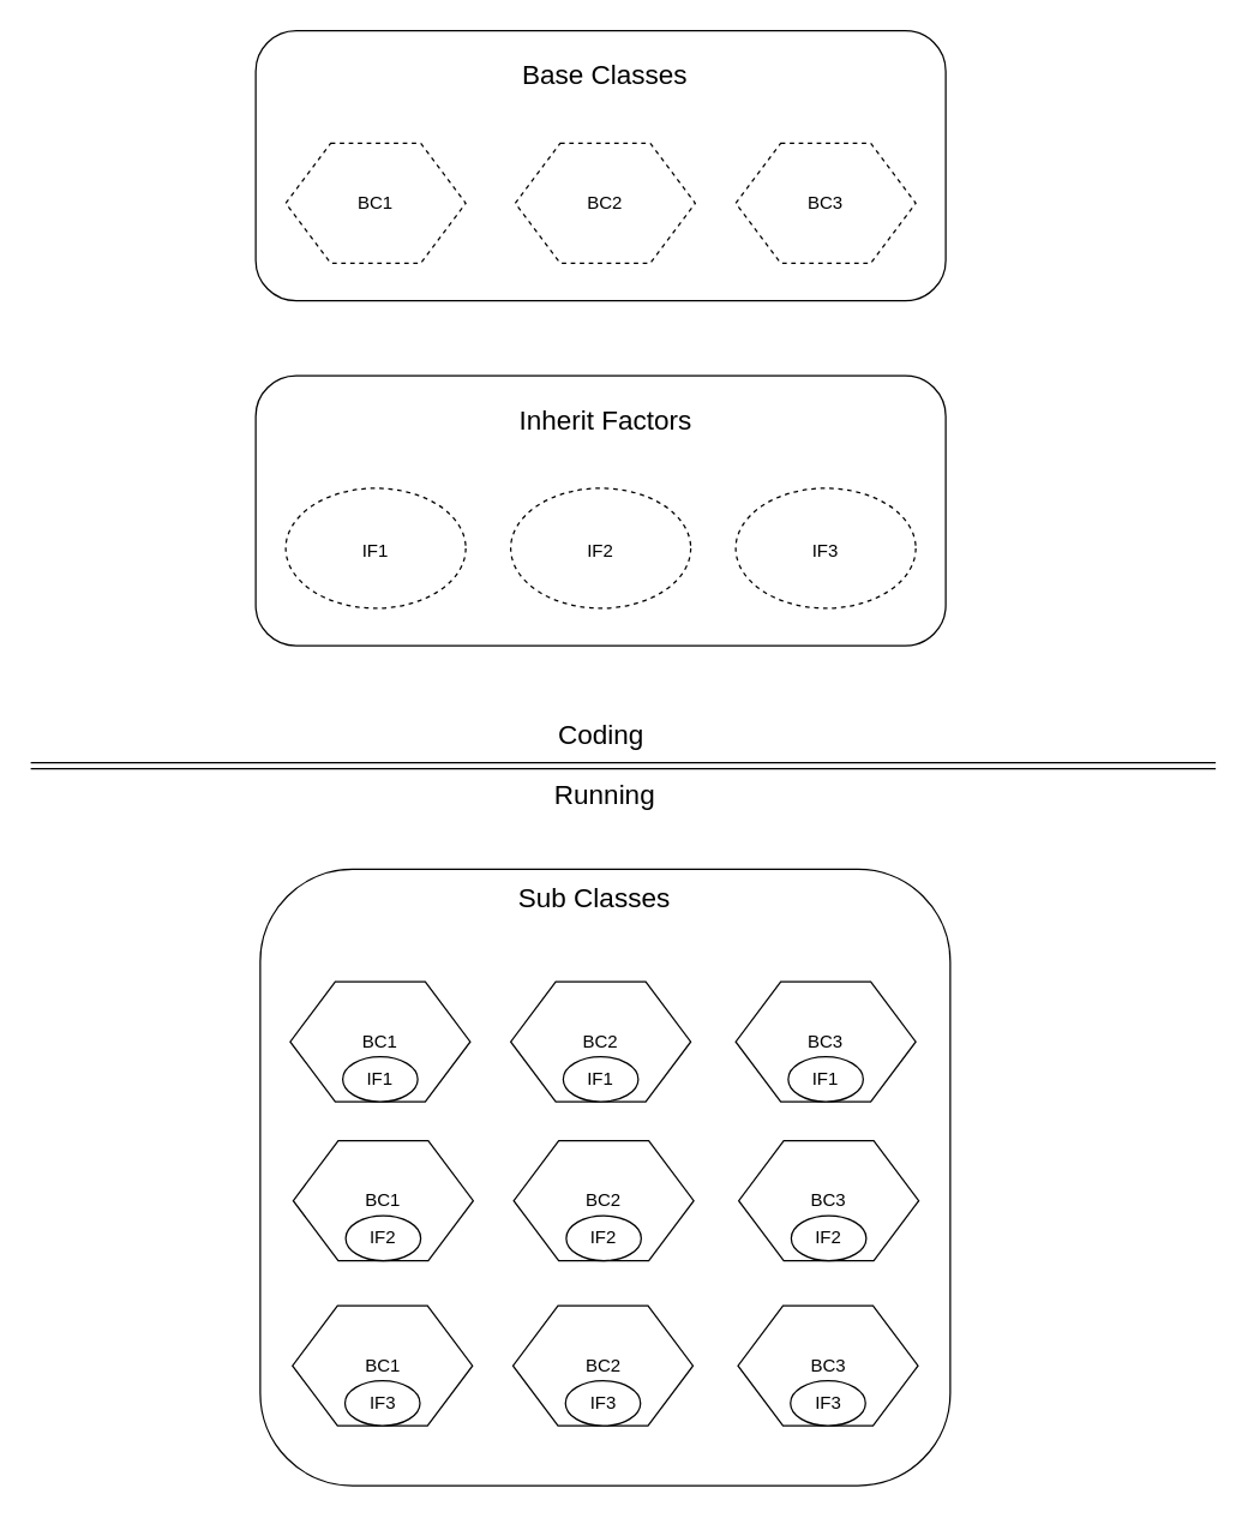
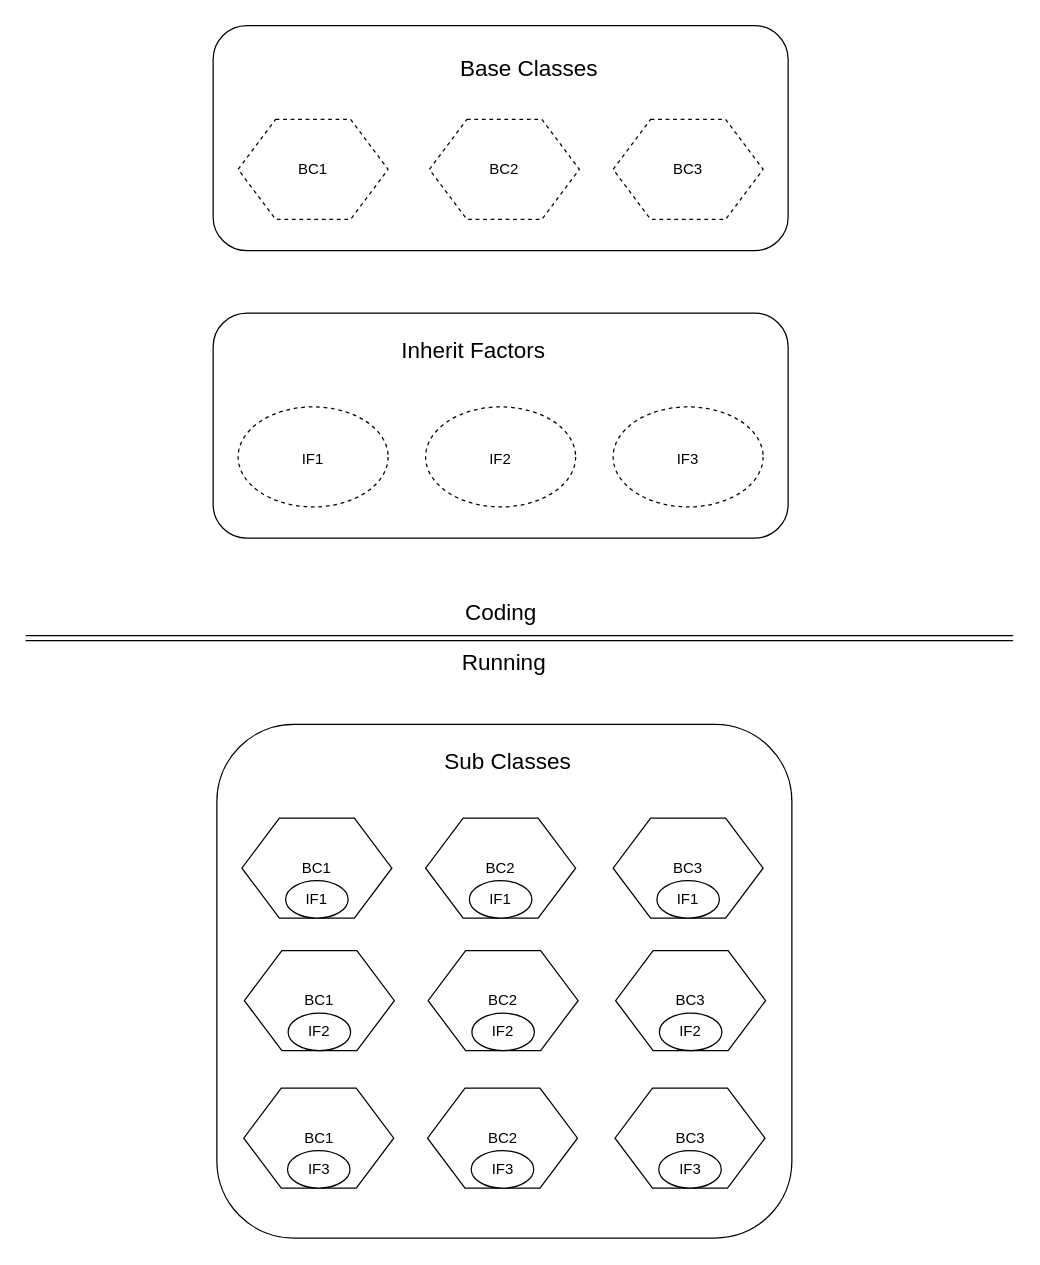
- <mxCell id="7" value="Base Classes" style="text;html=1;strokeColor=none;fillColor=none;align=center;verticalAlign=middle;whiteSpace=wrap;rounded=0;dashed=1;fontSize=18;" vertex="1" parent="1"><mxGeometry x="337" y="40" width="132" height="20" as="geometry" /></mxCell>
+ <mxCell id="7" value="Base Classes" style="text;html=1;strokeColor=none;fillColor=none;align=center;verticalAlign=middle;whiteSpace=wrap;rounded=0;dashed=1;fontSize=18;" vertex="1" parent="1"><mxGeometry x="357" y="45" width="132" height="20" as="geometry" /></mxCell>
- <mxCell id="9" value="Inherit Factors" style="text;html=1;strokeColor=none;fillColor=none;align=center;verticalAlign=middle;whiteSpace=wrap;rounded=0;dashed=1;fontSize=18;" vertex="1" parent="1"><mxGeometry x="327" y="270" width="153" height="20" as="geometry" /></mxCell>
+ <mxCell id="9" value="Inherit Factors" style="text;html=1;strokeColor=none;fillColor=none;align=center;verticalAlign=middle;whiteSpace=wrap;rounded=0;dashed=1;fontSize=18;" vertex="1" parent="1"><mxGeometry x="302" y="270" width="153" height="20" as="geometry" /></mxCell>
- <mxCell id="17" value="Sub Classes" style="text;html=1;strokeColor=none;fillColor=none;align=center;verticalAlign=middle;whiteSpace=wrap;rounded=0;dashed=1;fontSize=18;" vertex="1" parent="1"><mxGeometry x="330" y="589" width="132" height="20" as="geometry" /></mxCell>
+ <mxCell id="17" value="Sub Classes" style="text;html=1;strokeColor=none;fillColor=none;align=center;verticalAlign=middle;whiteSpace=wrap;rounded=0;dashed=1;fontSize=18;" vertex="1" parent="1"><mxGeometry x="340" y="599" width="132" height="20" as="geometry" /></mxCell>
